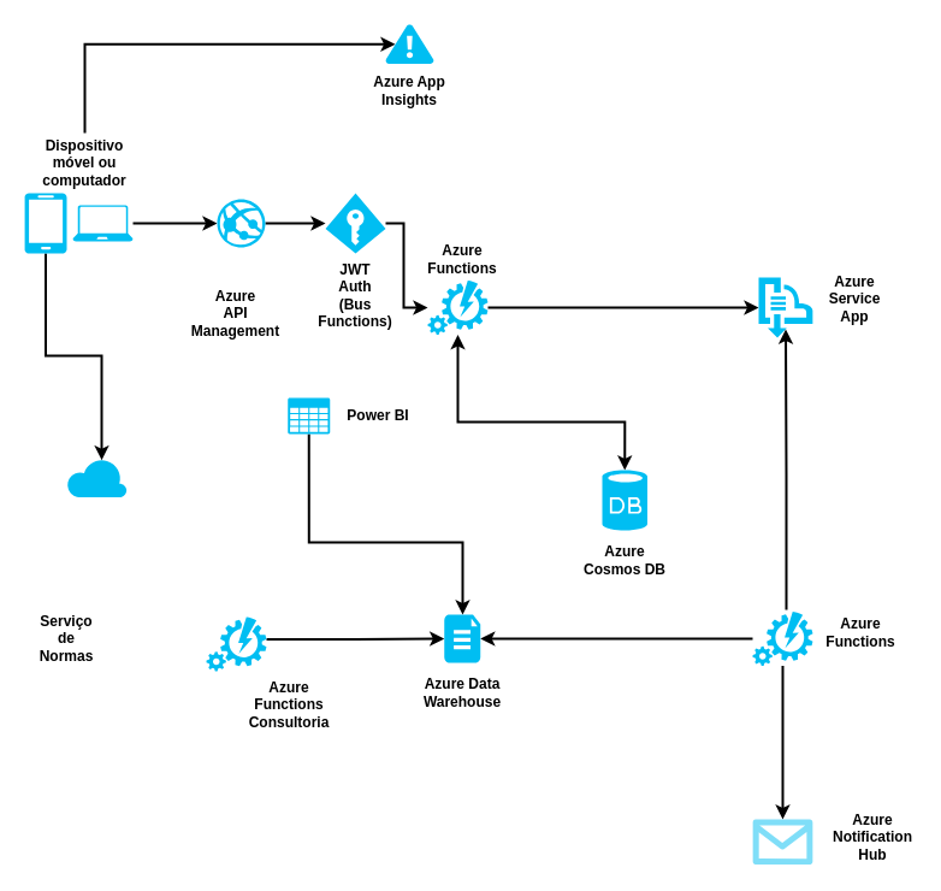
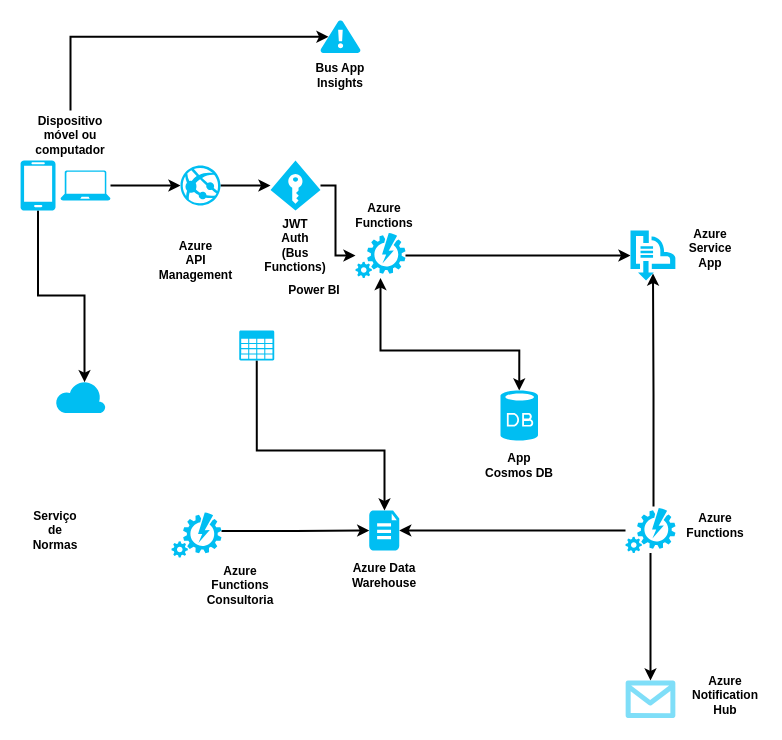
- <mxCell id="31" value="Azure App&lt;br&gt;Insights" style="text;html=1;strokeColor=none;fillColor=none;align=center;verticalAlign=middle;whiteSpace=wrap;rounded=0;fontStyle=1" vertex="1" parent="1"><mxGeometry x="305" y="60" width="70" height="30" as="geometry" /></mxCell>
+ <mxCell id="31" value="Bus App&lt;br&gt;Insights" style="text;html=1;strokeColor=none;fillColor=none;align=center;verticalAlign=middle;whiteSpace=wrap;rounded=0;fontStyle=1" vertex="1" parent="1"><mxGeometry x="305" y="60" width="70" height="30" as="geometry" /></mxCell>
- <mxCell id="39" value="Power BI" style="text;html=1;strokeColor=none;fillColor=none;align=center;verticalAlign=middle;whiteSpace=wrap;rounded=0;fontStyle=1" vertex="1" parent="1"><mxGeometry x="278.75" y="330" width="70" height="30" as="geometry" /></mxCell>
+ <mxCell id="39" value="Power BI" style="text;html=1;strokeColor=none;fillColor=none;align=center;verticalAlign=middle;whiteSpace=wrap;rounded=0;fontStyle=1" vertex="1" parent="1"><mxGeometry x="278.75" y="275" width="70" height="30" as="geometry" /></mxCell>
- <mxCell id="34" value="Azure Cosmos DB" style="text;html=1;strokeColor=none;fillColor=none;align=center;verticalAlign=middle;whiteSpace=wrap;rounded=0;fontStyle=1" vertex="1" parent="1"><mxGeometry x="483.75" y="450" width="70" height="30" as="geometry" /></mxCell>
+ <mxCell id="34" value="App Cosmos DB" style="text;html=1;strokeColor=none;fillColor=none;align=center;verticalAlign=middle;whiteSpace=wrap;rounded=0;fontStyle=1" vertex="1" parent="1"><mxGeometry x="483.75" y="450" width="70" height="30" as="geometry" /></mxCell>
